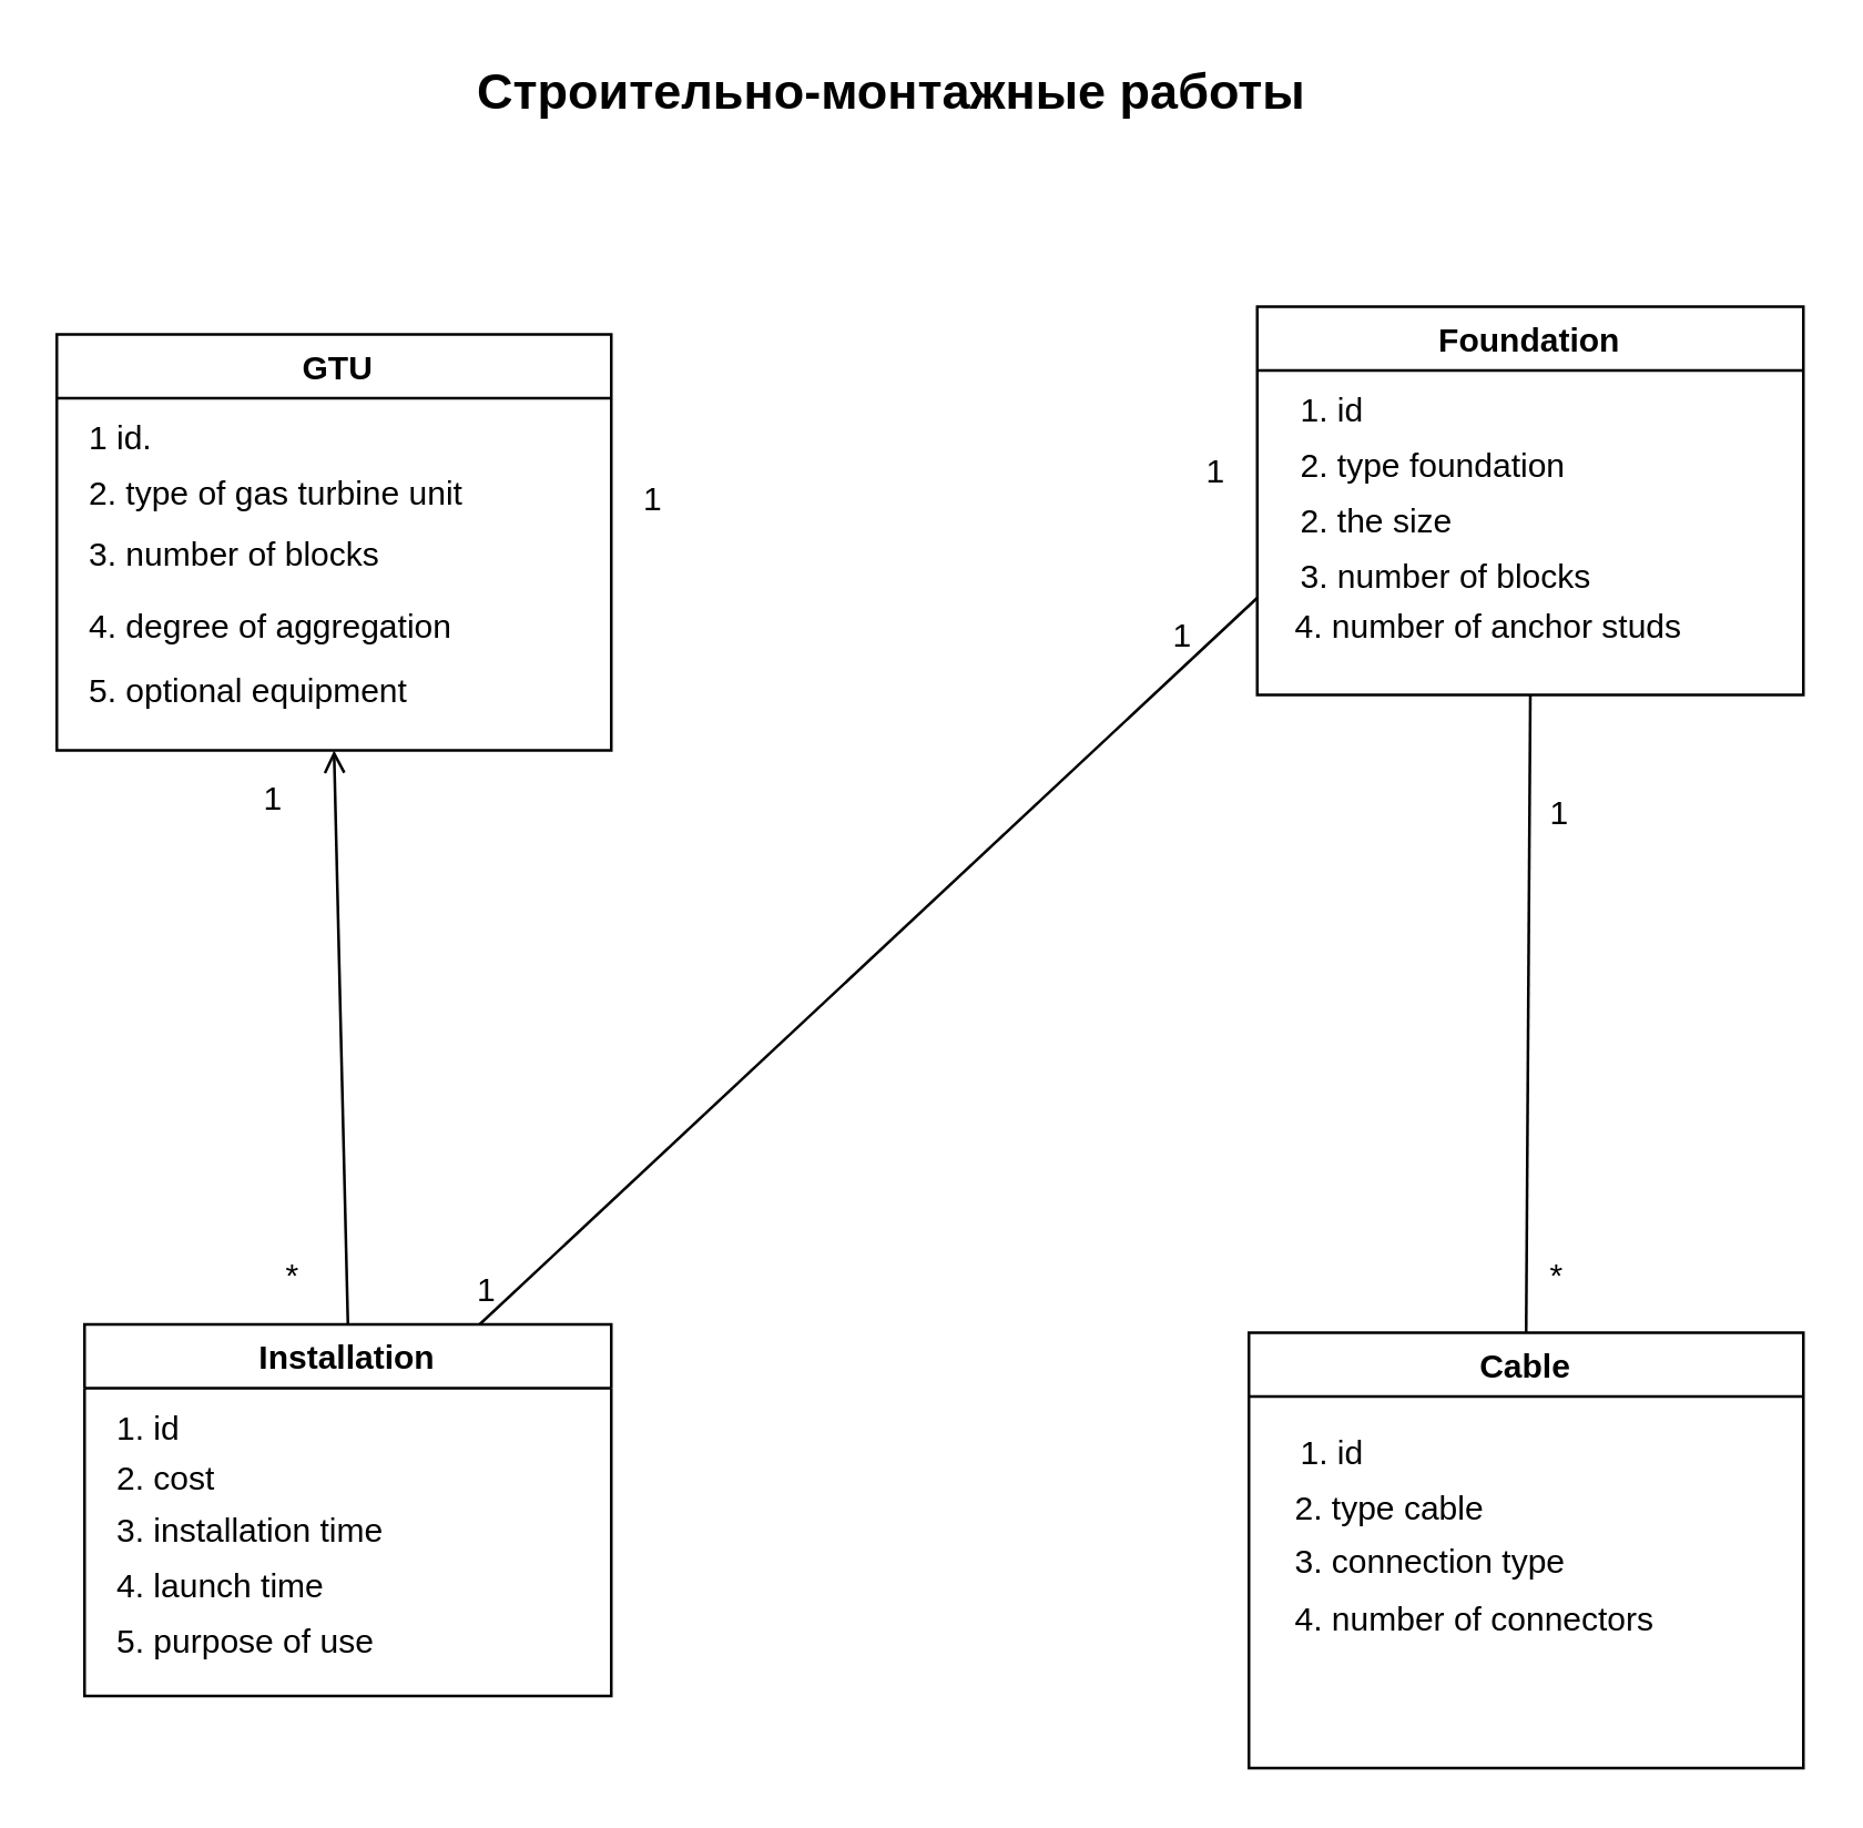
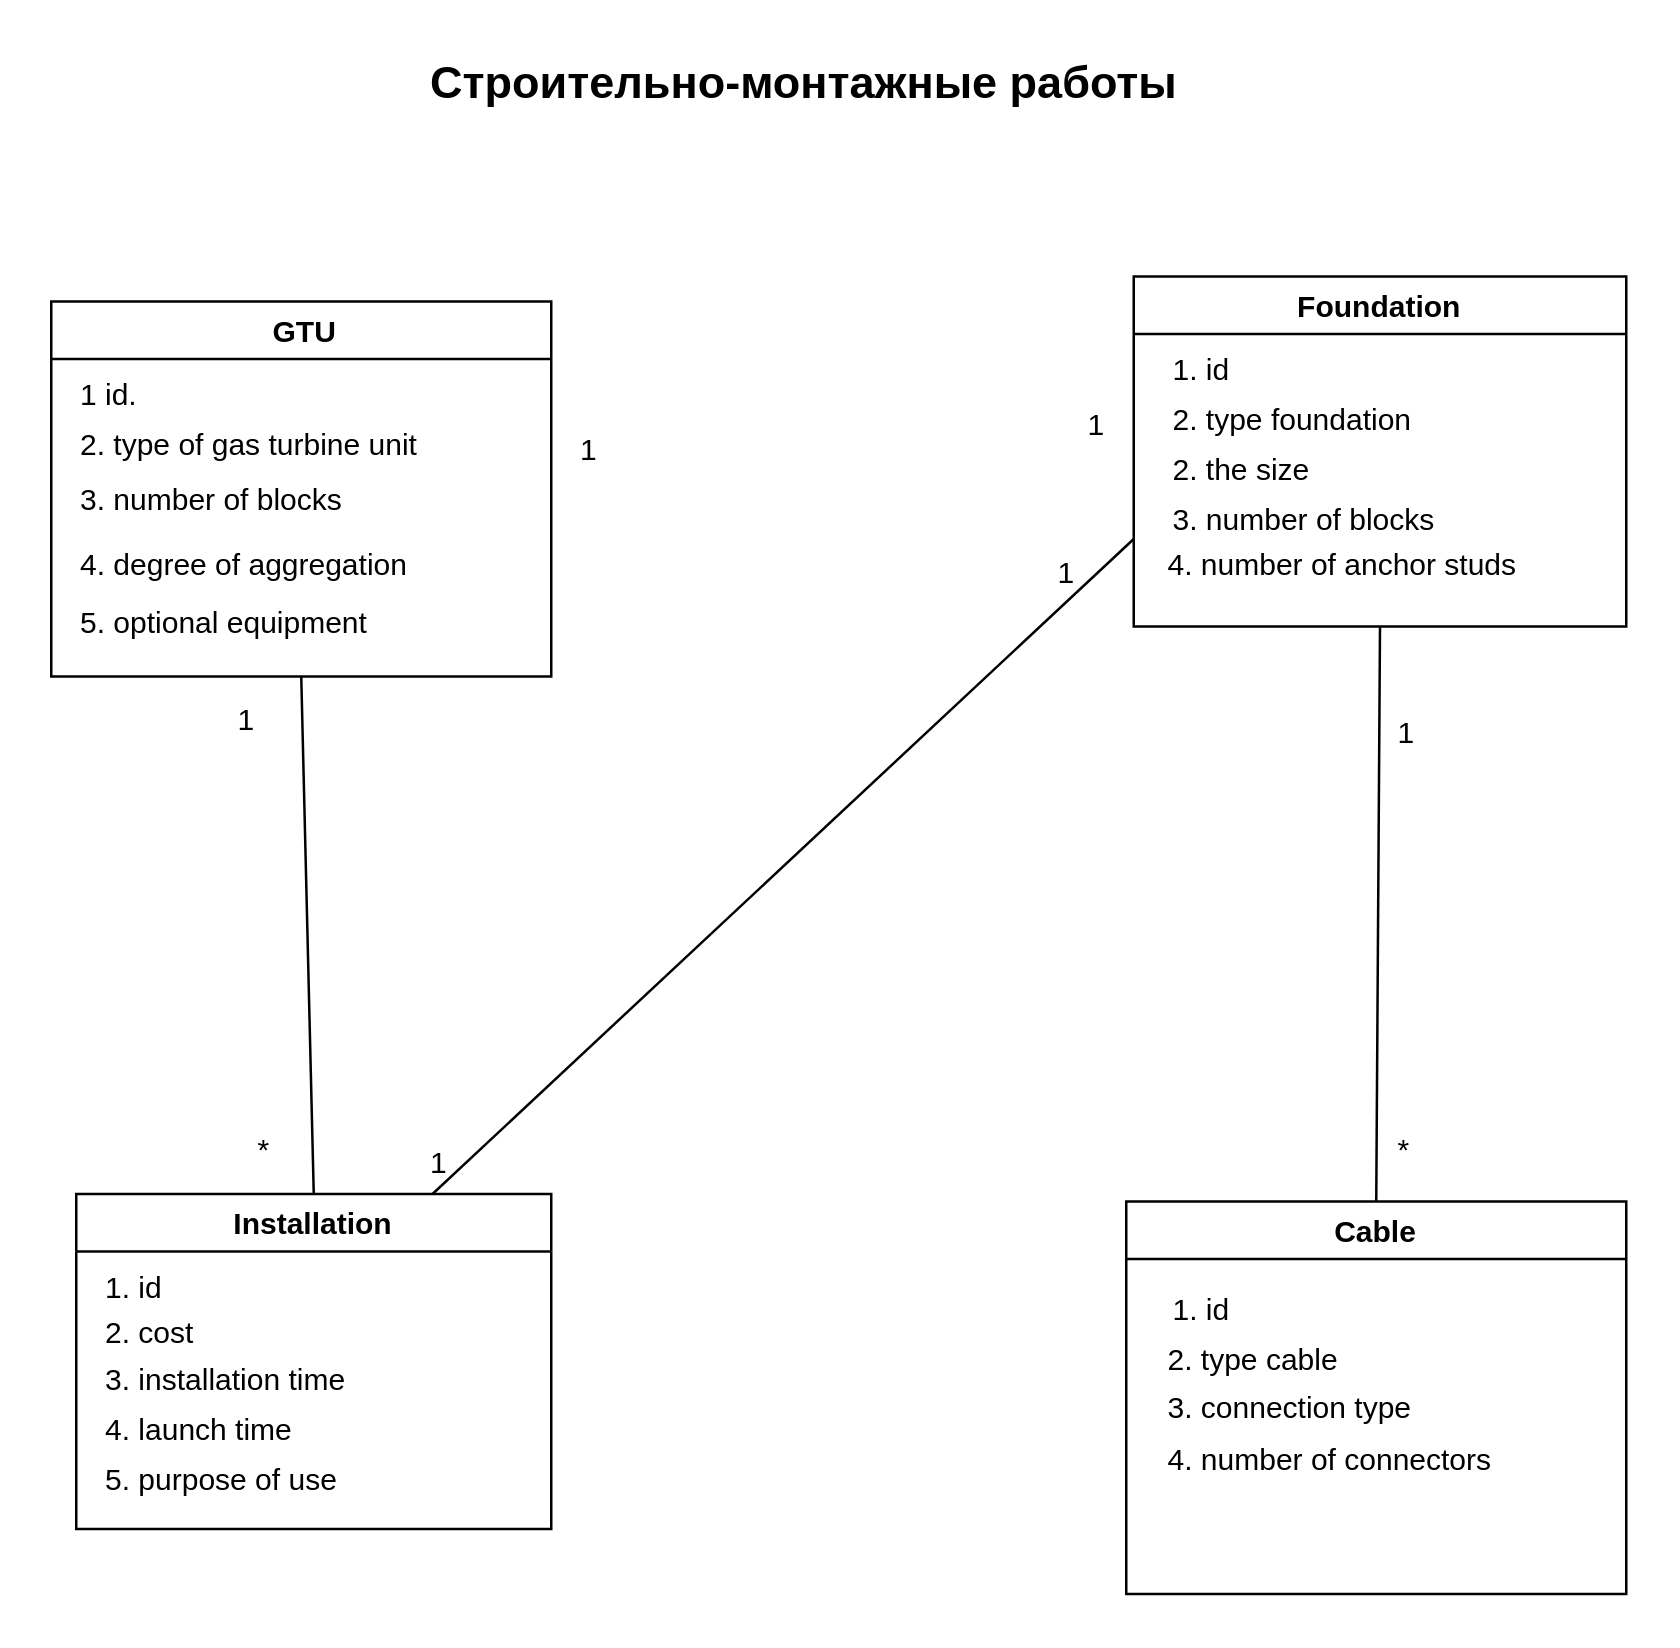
- <mxCell id="24" value="" style="endArrow=open;html=1;exitX=0.5;exitY=0;exitDx=0;exitDy=0;entryX=0.5;entryY=1;entryDx=0;entryDy=0;" edge="1" parent="1" source="7" target="3"><mxGeometry width="50" height="50" relative="1" as="geometry"><mxPoint x="50" y="380" as="sourcePoint" /><mxPoint x="100" y="330" as="targetPoint" /></mxGeometry></mxCell>
+ <mxCell id="24" value="" style="endArrow=none;html=1;exitX=0.5;exitY=0;exitDx=0;exitDy=0;entryX=0.5;entryY=1;entryDx=0;entryDy=0;" edge="1" parent="1" source="7" target="3"><mxGeometry width="50" height="50" relative="1" as="geometry"><mxPoint x="50" y="380" as="sourcePoint" /><mxPoint x="100" y="330" as="targetPoint" /></mxGeometry></mxCell>
